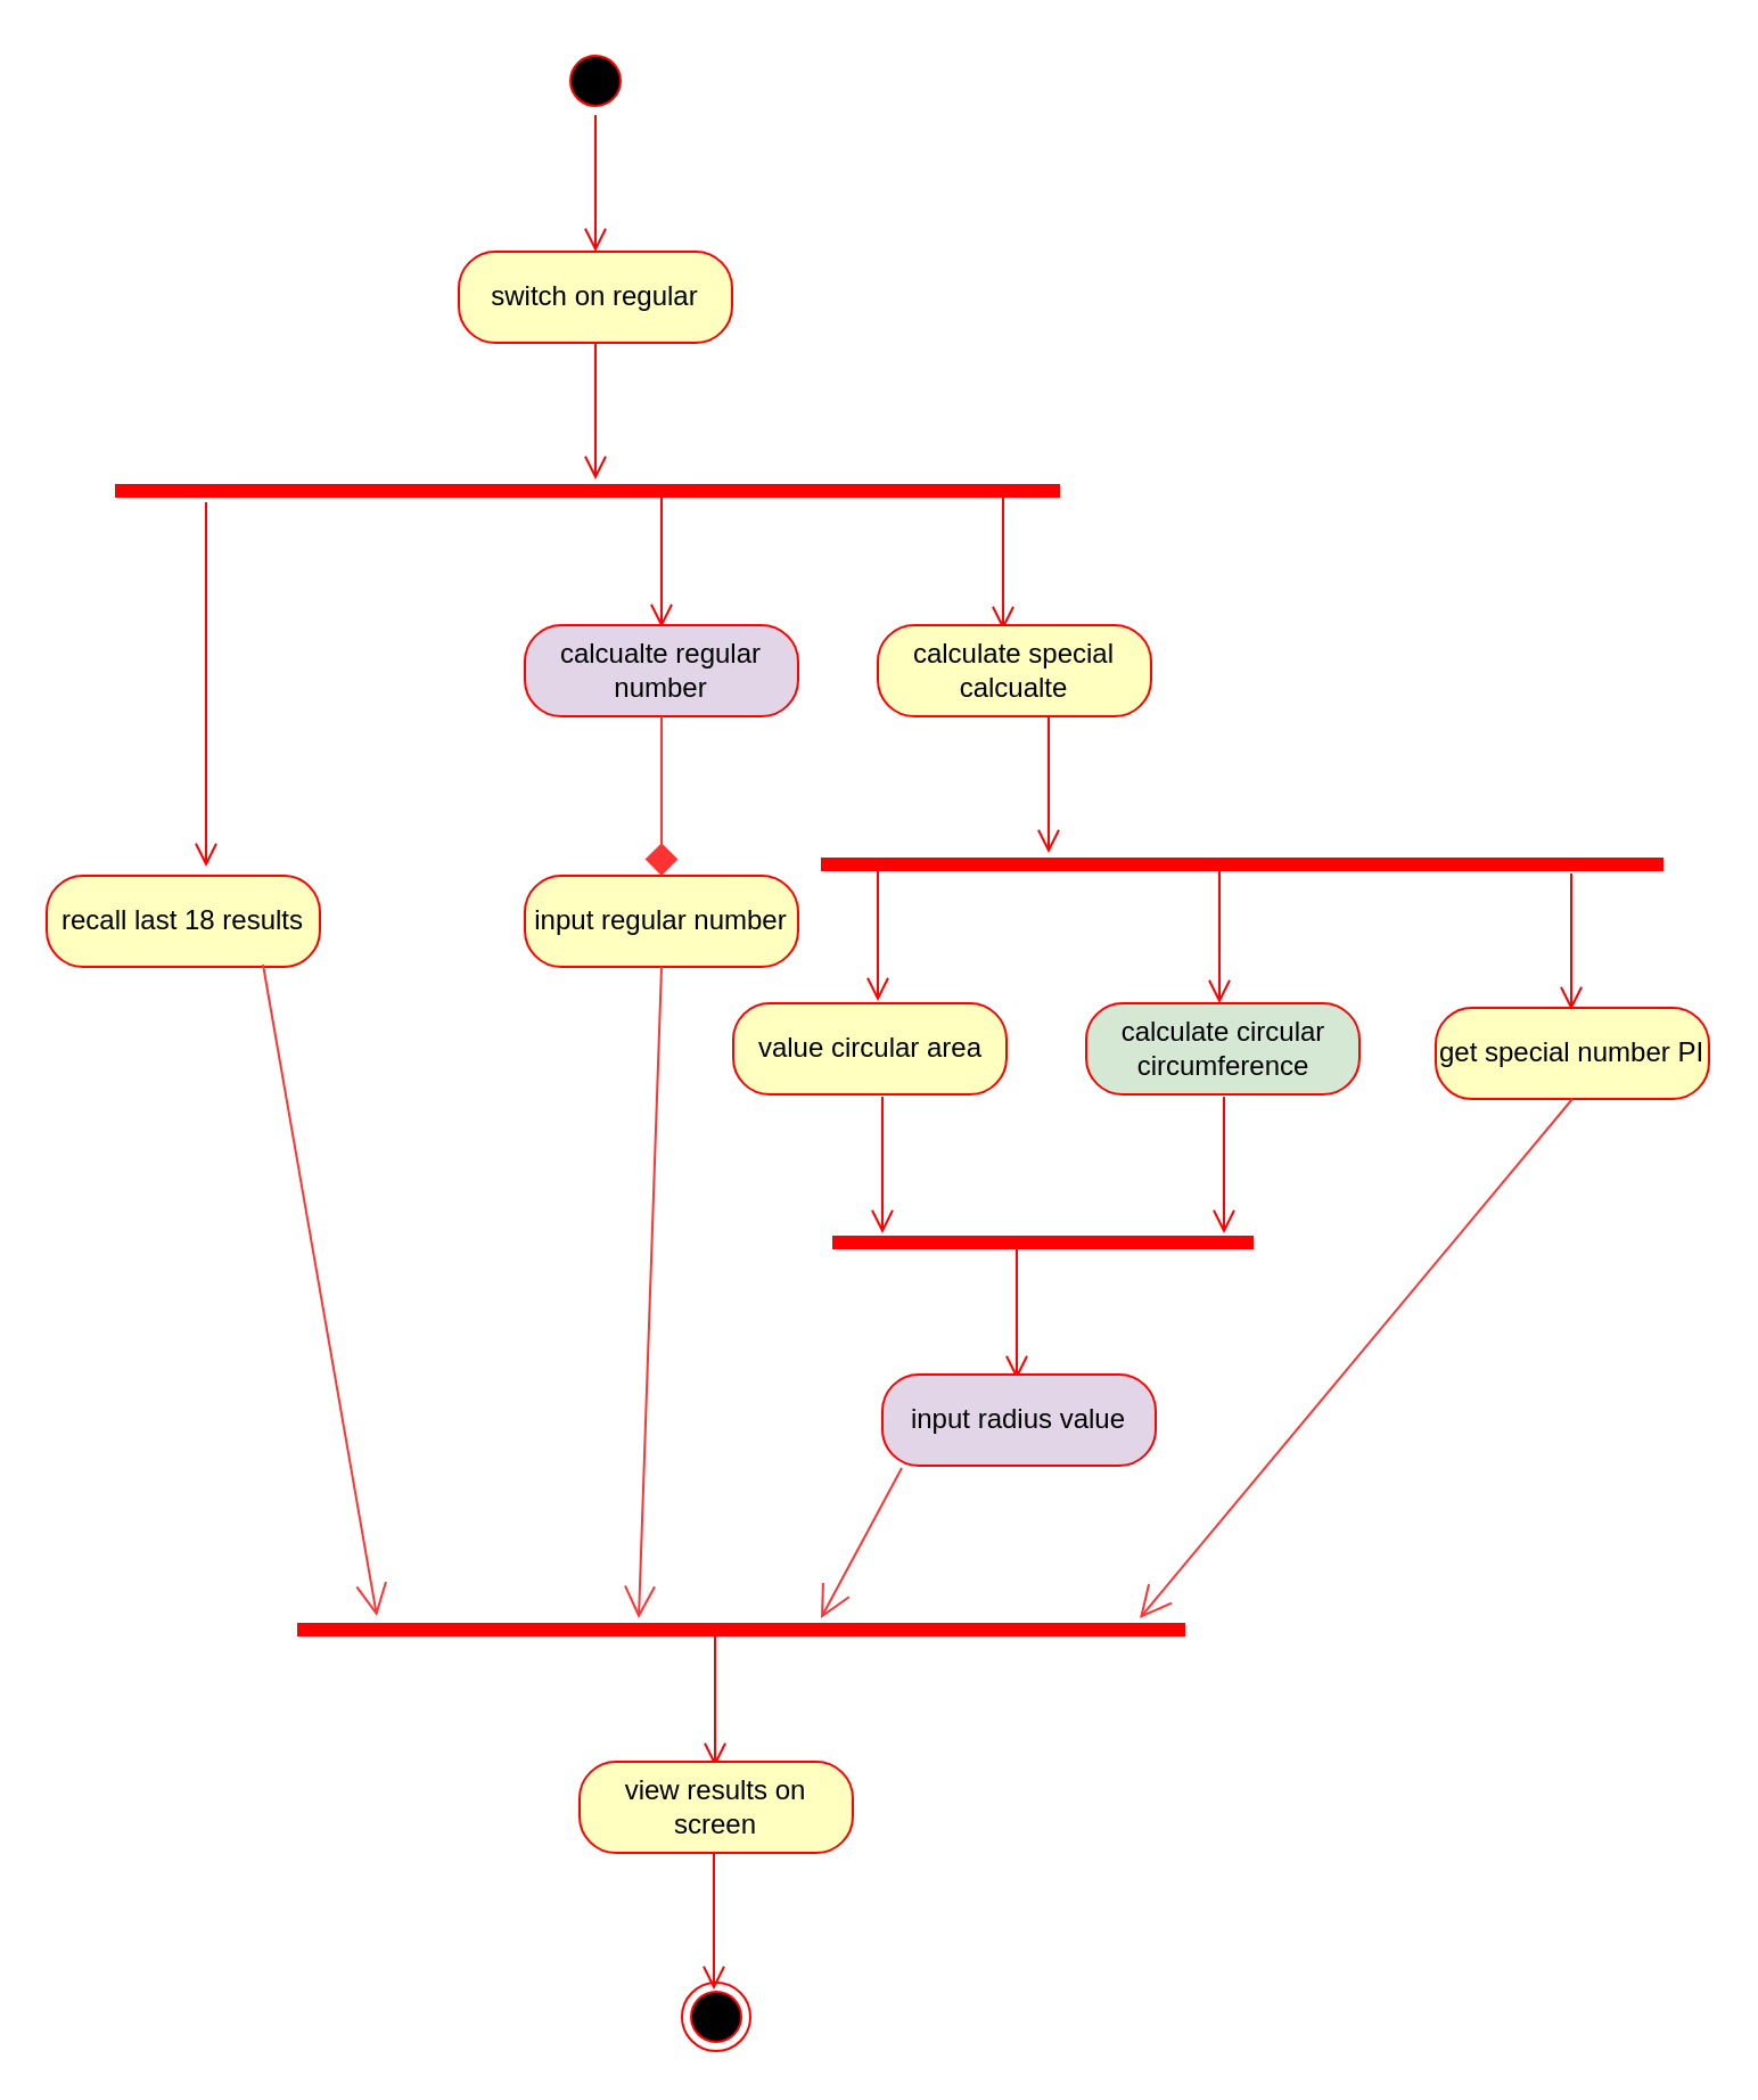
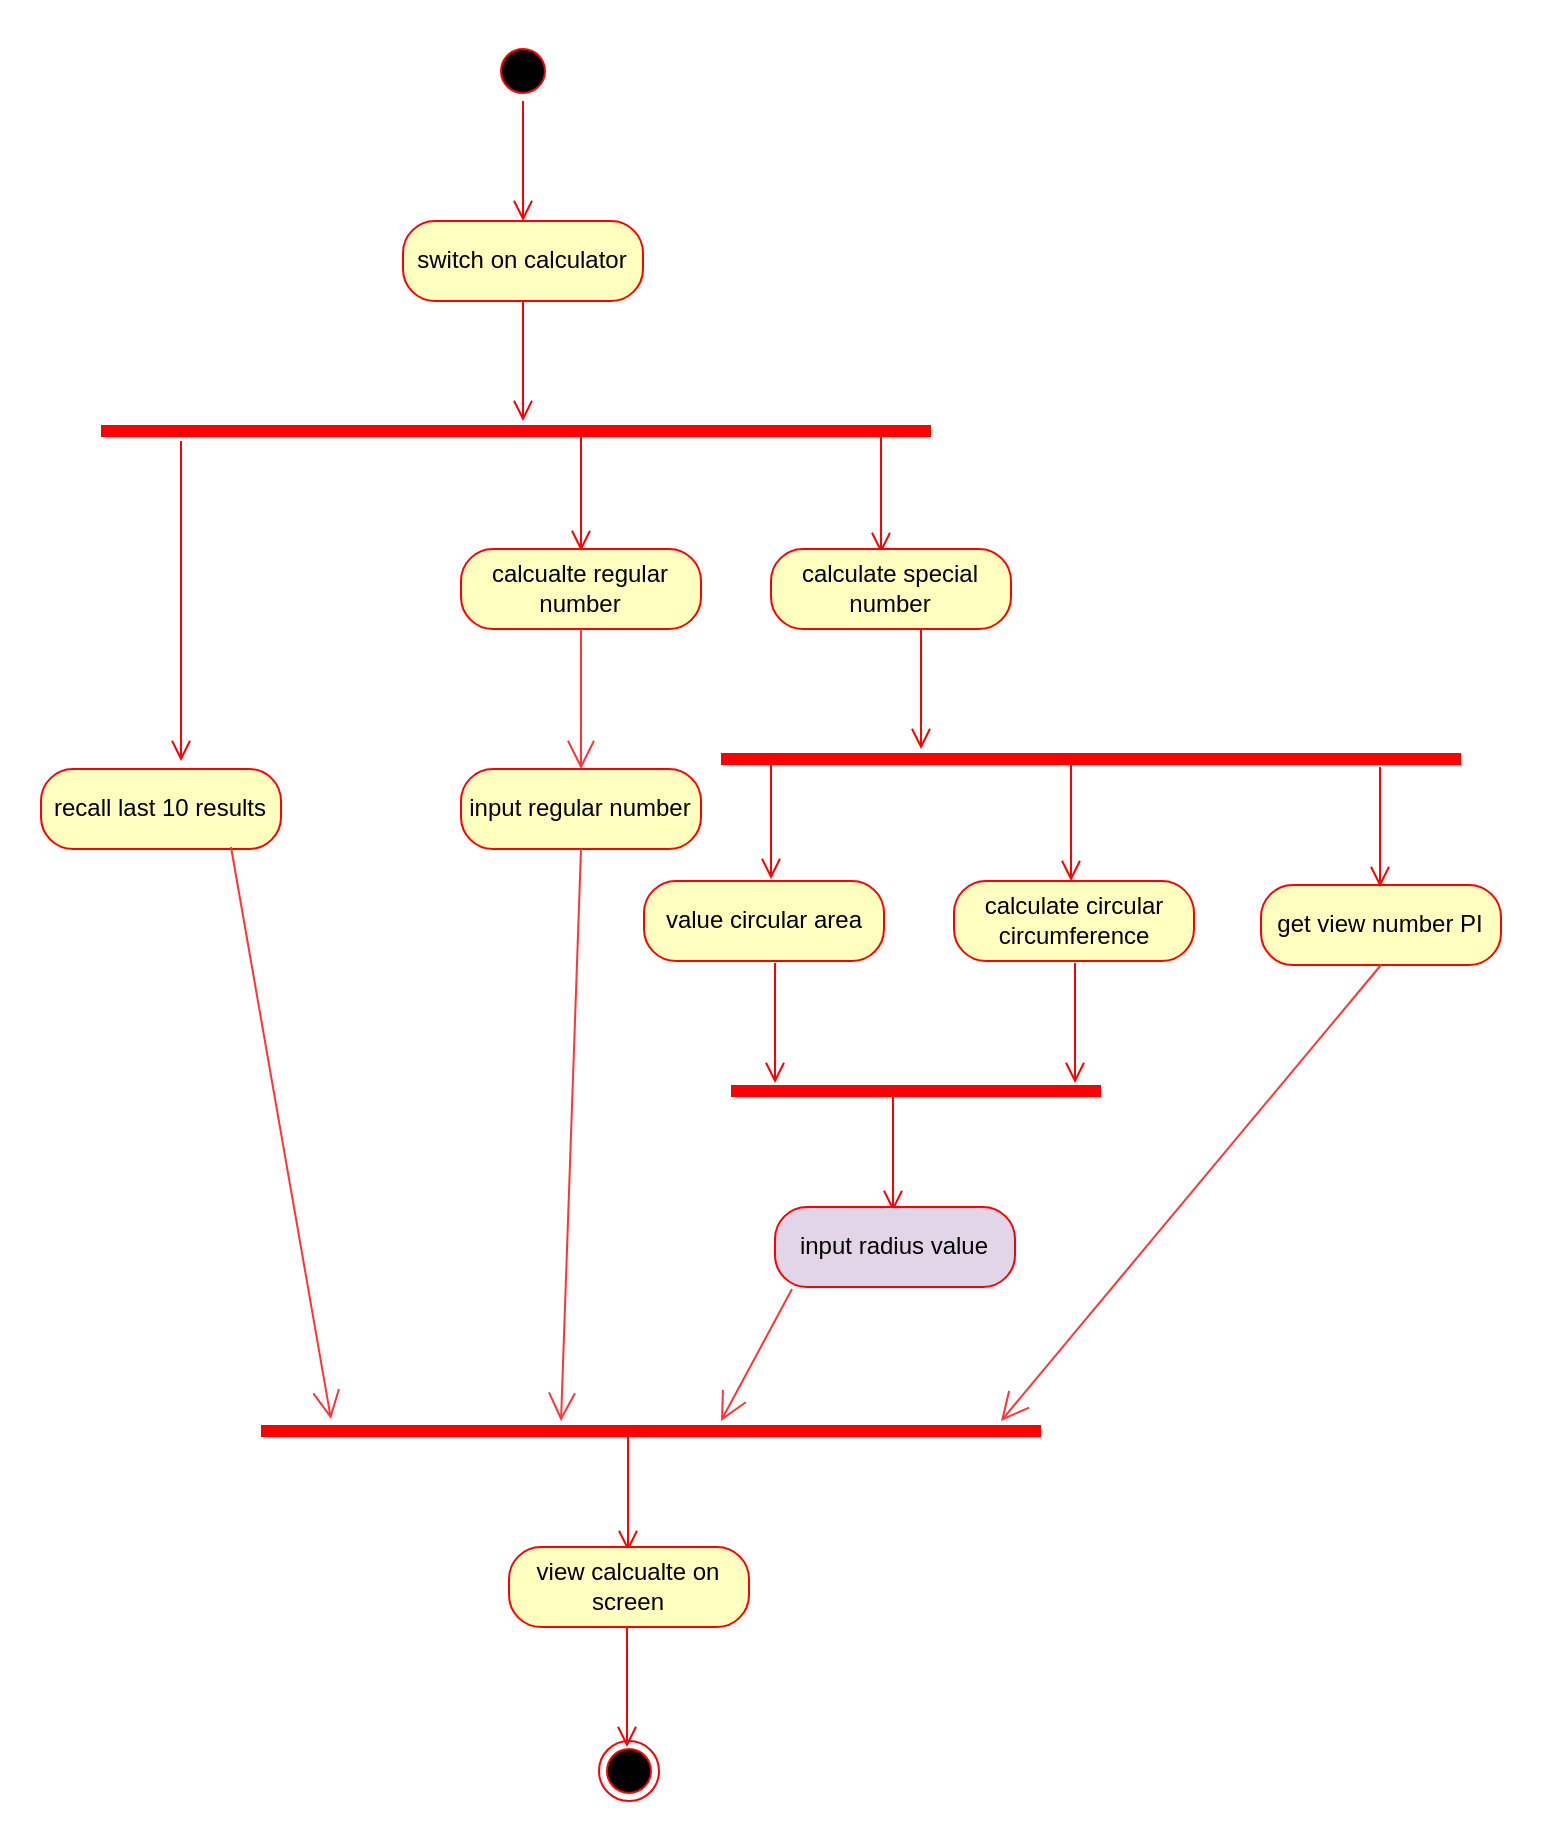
- <mxCell id="4" value="switch on regular" style="rounded=1;whiteSpace=wrap;html=1;arcSize=40;fontColor=#000000;fillColor=#ffffc0;strokeColor=#ff0000;" parent="1" vertex="1"><mxGeometry x="201" y="110" width="120" height="40" as="geometry" /></mxCell>
+ <mxCell id="4" value="switch on calculator" style="rounded=1;whiteSpace=wrap;html=1;arcSize=40;fontColor=#000000;fillColor=#ffffc0;strokeColor=#ff0000;" parent="1" vertex="1"><mxGeometry x="201" y="110" width="120" height="40" as="geometry" /></mxCell>
- <mxCell id="9" value="calcualte regular number" style="rounded=1;whiteSpace=wrap;html=1;arcSize=40;fontColor=#000000;fillColor=#e1d5e7;strokeColor=#ff0000;" parent="1" vertex="1"><mxGeometry x="230" y="274" width="120" height="40" as="geometry" /></mxCell>
+ <mxCell id="9" value="calcualte regular number" style="rounded=1;whiteSpace=wrap;html=1;arcSize=40;fontColor=#000000;fillColor=#ffffc0;strokeColor=#ff0000;" parent="1" vertex="1"><mxGeometry x="230" y="274" width="120" height="40" as="geometry" /></mxCell>
- <mxCell id="10" value="calculate special calcualte" style="rounded=1;whiteSpace=wrap;html=1;arcSize=40;fontColor=#000000;fillColor=#ffffc0;strokeColor=#ff0000;" parent="1" vertex="1"><mxGeometry x="385" y="274" width="120" height="40" as="geometry" /></mxCell>
+ <mxCell id="10" value="calculate special number" style="rounded=1;whiteSpace=wrap;html=1;arcSize=40;fontColor=#000000;fillColor=#ffffc0;strokeColor=#ff0000;" parent="1" vertex="1"><mxGeometry x="385" y="274" width="120" height="40" as="geometry" /></mxCell>
- <mxCell id="12" value="" style="endArrow=diamond;endFill=1;endSize=12;html=1;entryX=0.5;entryY=0;entryDx=0;entryDy=0;exitX=0.5;exitY=1;exitDx=0;exitDy=0;fillColor=#e51400;strokeColor=#FF3333;" parent="1" source="9" target="11" edge="1"><mxGeometry width="160" relative="1" as="geometry"><mxPoint x="50" y="160" as="sourcePoint" /><mxPoint x="210" y="160" as="targetPoint" /></mxGeometry></mxCell>
+ <mxCell id="12" value="" style="endArrow=open;endFill=1;endSize=12;html=1;entryX=0.5;entryY=0;entryDx=0;entryDy=0;exitX=0.5;exitY=1;exitDx=0;exitDy=0;fillColor=#e51400;strokeColor=#FF3333;" parent="1" source="9" target="11" edge="1"><mxGeometry width="160" relative="1" as="geometry"><mxPoint x="50" y="160" as="sourcePoint" /><mxPoint x="210" y="160" as="targetPoint" /></mxGeometry></mxCell>
- <mxCell id="34" value="recall last 18 results" style="rounded=1;whiteSpace=wrap;html=1;arcSize=40;fontColor=#000000;fillColor=#ffffc0;strokeColor=#ff0000;" parent="1" vertex="1"><mxGeometry x="20" y="384" width="120" height="40" as="geometry" /></mxCell>
+ <mxCell id="34" value="recall last 10 results" style="rounded=1;whiteSpace=wrap;html=1;arcSize=40;fontColor=#000000;fillColor=#ffffc0;strokeColor=#ff0000;" parent="1" vertex="1"><mxGeometry x="20" y="384" width="120" height="40" as="geometry" /></mxCell>
- <mxCell id="18" value="calculate circular circumference" style="rounded=1;whiteSpace=wrap;html=1;arcSize=40;fontColor=#000000;fillColor=#d5e8d4;strokeColor=#ff0000;" parent="1" vertex="1"><mxGeometry x="476.5" y="440" width="120" height="40" as="geometry" /></mxCell>
+ <mxCell id="18" value="calculate circular circumference" style="rounded=1;whiteSpace=wrap;html=1;arcSize=40;fontColor=#000000;fillColor=#ffffc0;strokeColor=#ff0000;" parent="1" vertex="1"><mxGeometry x="476.5" y="440" width="120" height="40" as="geometry" /></mxCell>
- <mxCell id="24" value="get special number PI" style="rounded=1;whiteSpace=wrap;html=1;arcSize=40;fontColor=#000000;fillColor=#ffffc0;strokeColor=#ff0000;" parent="1" vertex="1"><mxGeometry x="630" y="442" width="120" height="40" as="geometry" /></mxCell>
+ <mxCell id="24" value="get view number PI" style="rounded=1;whiteSpace=wrap;html=1;arcSize=40;fontColor=#000000;fillColor=#ffffc0;strokeColor=#ff0000;" parent="1" vertex="1"><mxGeometry x="630" y="442" width="120" height="40" as="geometry" /></mxCell>
- <mxCell id="31" value="view results on screen" style="rounded=1;whiteSpace=wrap;html=1;arcSize=40;fontColor=#000000;fillColor=#ffffc0;strokeColor=#ff0000;" parent="1" vertex="1"><mxGeometry x="254" y="773" width="120" height="40" as="geometry" /></mxCell>
+ <mxCell id="31" value="view calcualte on screen" style="rounded=1;whiteSpace=wrap;html=1;arcSize=40;fontColor=#000000;fillColor=#ffffc0;strokeColor=#ff0000;" parent="1" vertex="1"><mxGeometry x="254" y="773" width="120" height="40" as="geometry" /></mxCell>
